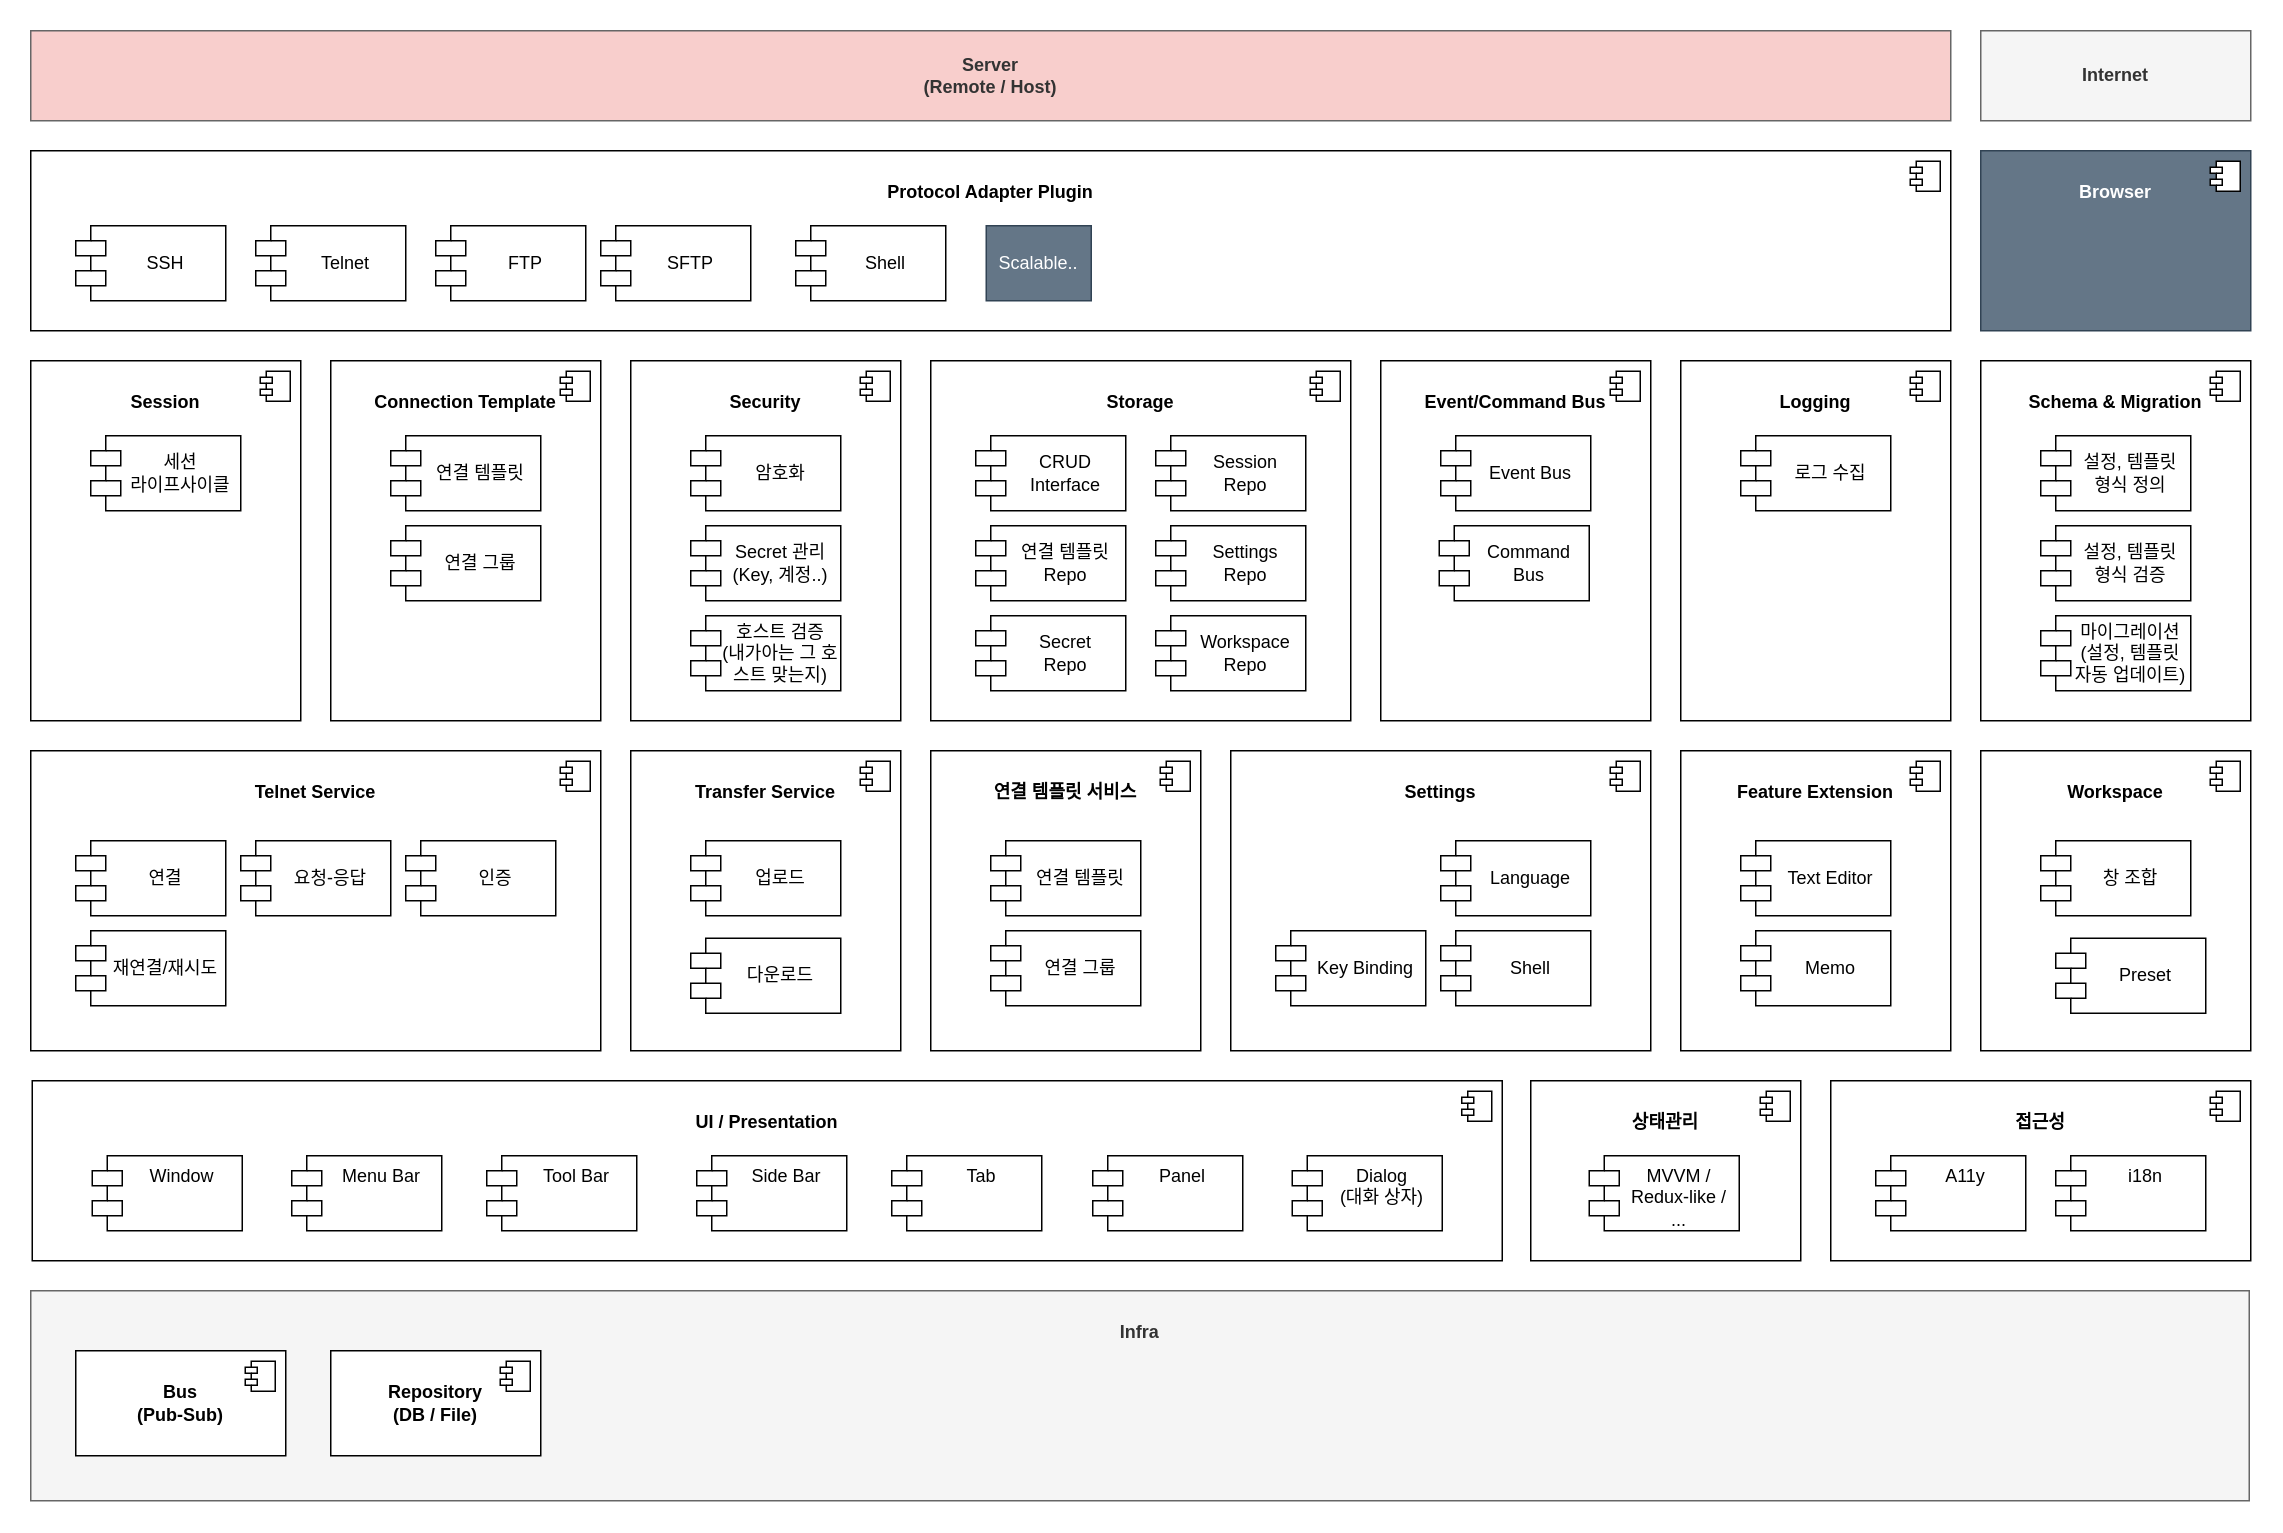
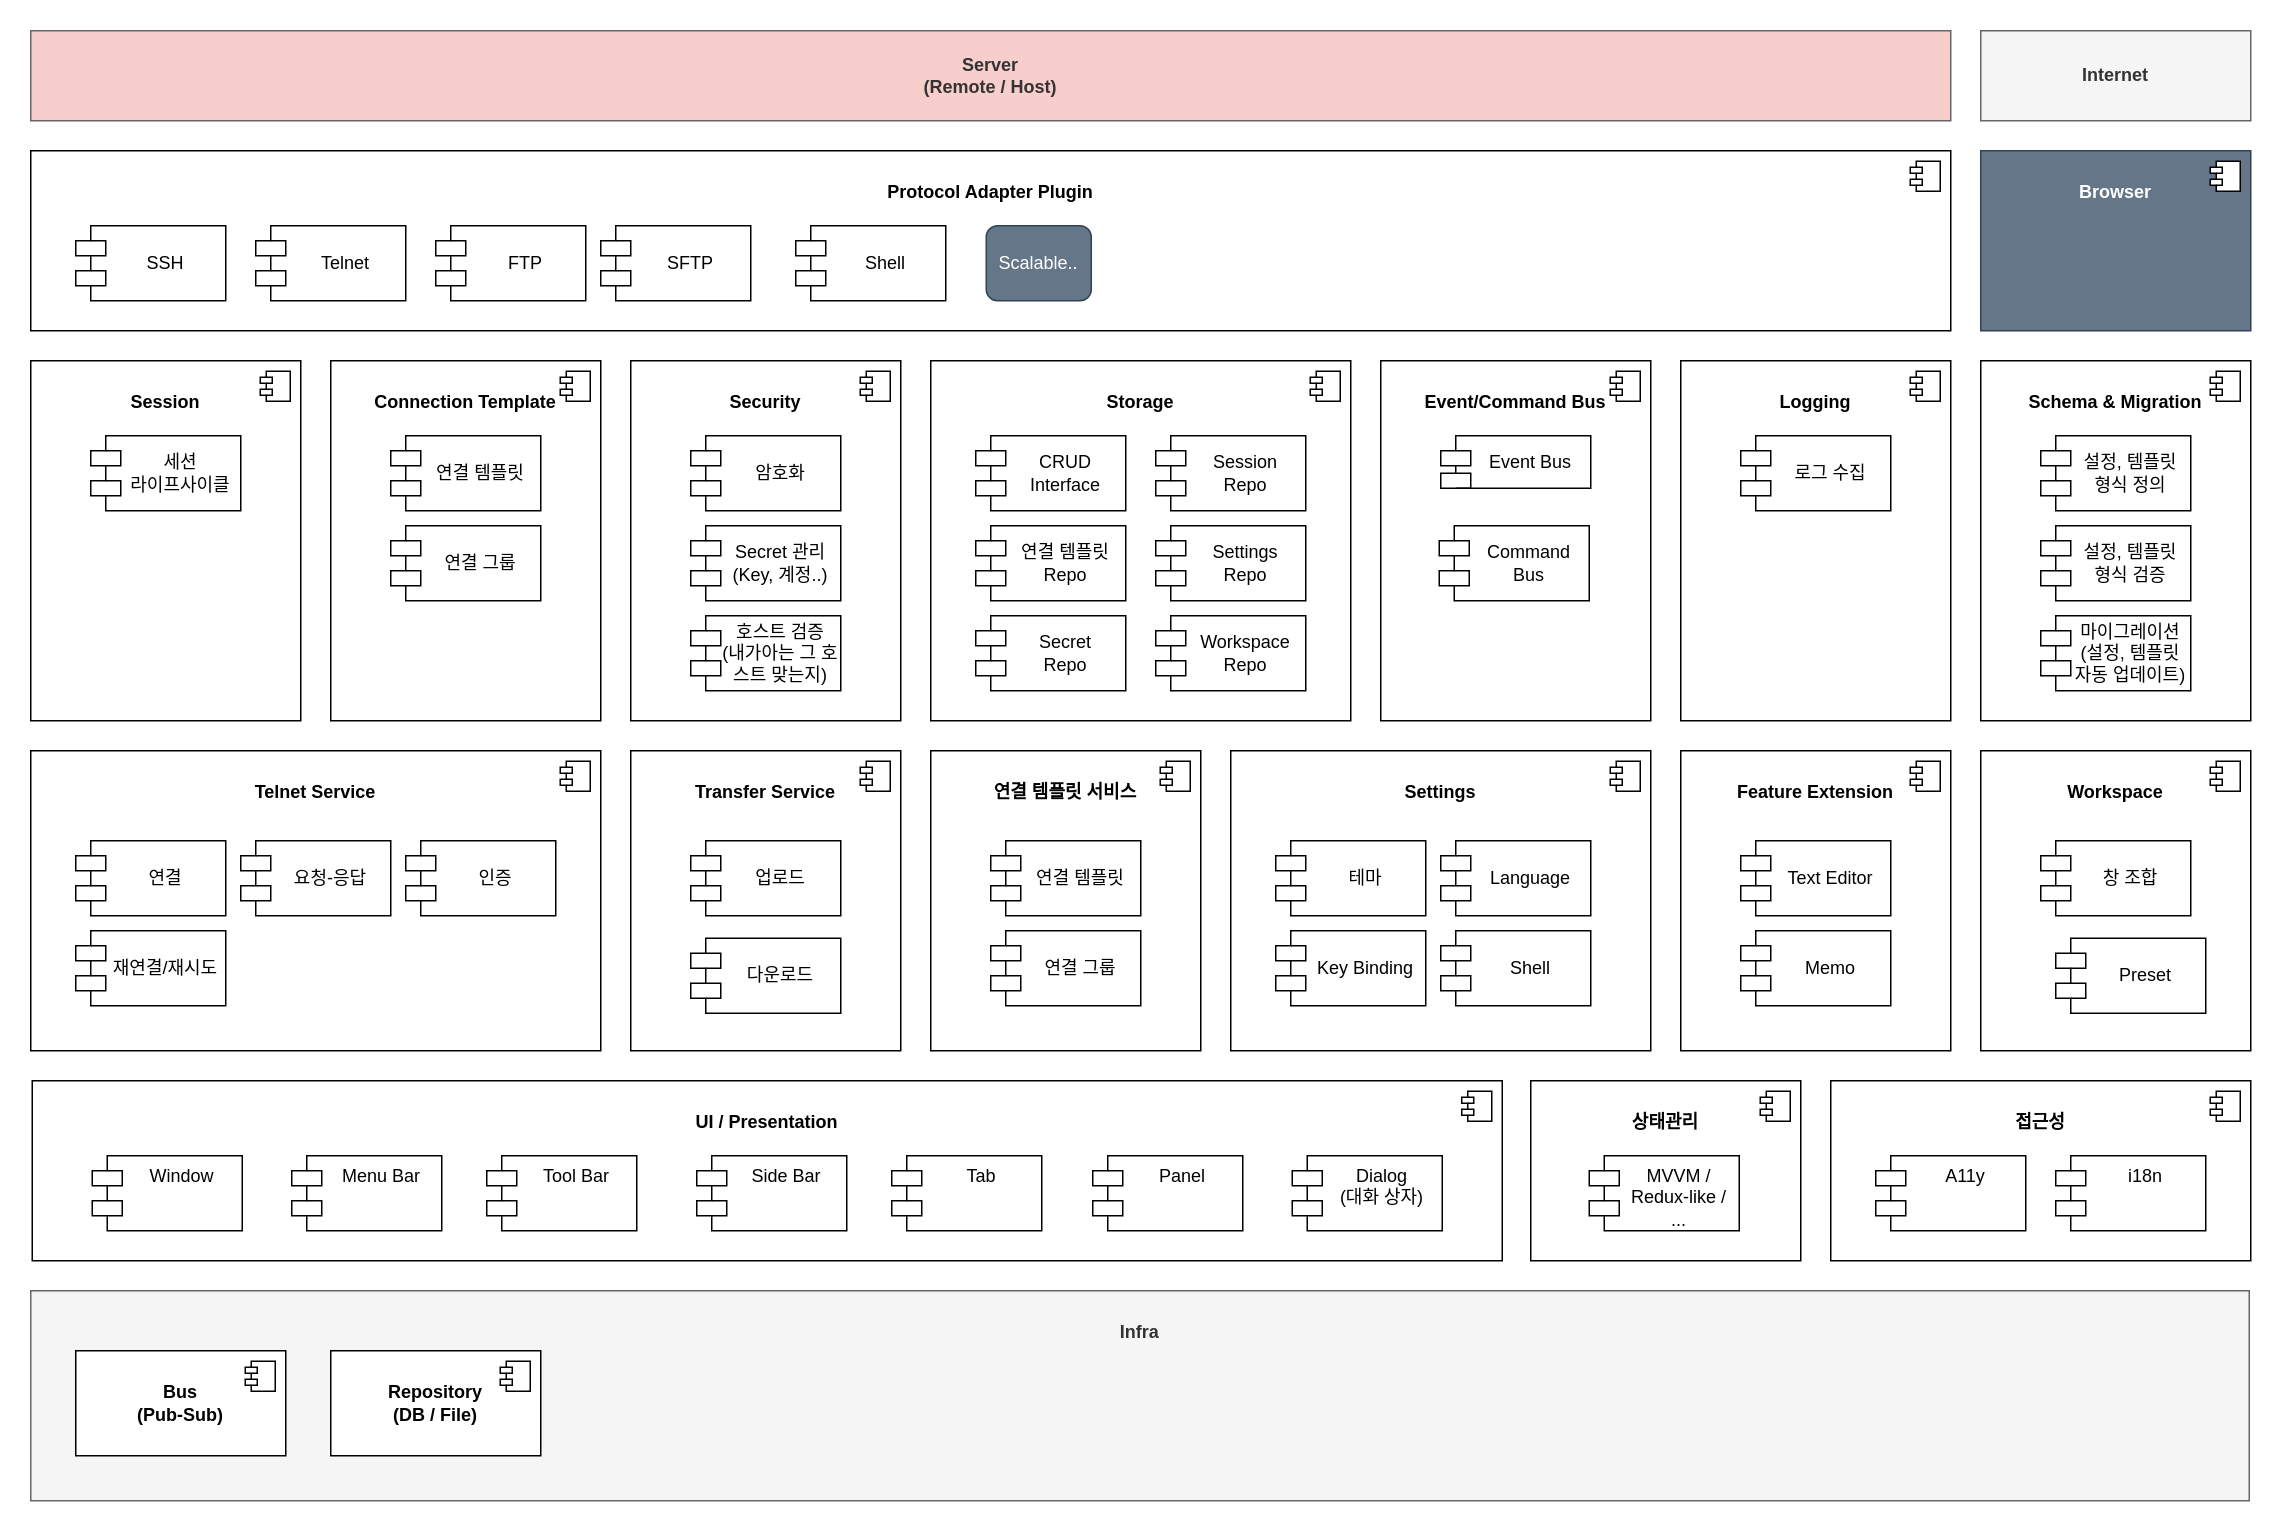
- <mxCell id="20" value="Scalable.." style="rounded=0;whiteSpace=wrap;html=1;fillColor=#647687;strokeColor=#314354;fontColor=#ffffff;" parent="1" vertex="1"><mxGeometry x="657" y="150" width="70" height="50" as="geometry" /></mxCell>
+ <mxCell id="20" value="Scalable.." style="whiteSpace=wrap;html=1;fillColor=#647687;strokeColor=#314354;fontColor=#ffffff;rounded=1;" parent="1" vertex="1"><mxGeometry x="657" y="150" width="70" height="50" as="geometry" /></mxCell>
- <mxCell id="62" value="Event Bus" style="shape=module;align=center;spacingLeft=20;align=center;verticalAlign=middle;whiteSpace=wrap;html=1;" vertex="1" parent="1"><mxGeometry x="960" y="290" width="100" height="50" as="geometry" /></mxCell>
+ <mxCell id="62" value="Event Bus" style="shape=module;align=center;spacingLeft=20;align=center;verticalAlign=middle;whiteSpace=wrap;html=1;" vertex="1" parent="1"><mxGeometry x="960" y="290" width="100" height="35" as="geometry" /></mxCell>
+ <mxCell id="37" value="&lt;div&gt;테마&lt;/div&gt;" style="shape=module;align=center;spacingLeft=20;align=center;verticalAlign=middle;whiteSpace=wrap;html=1;" parent="1" vertex="1"><mxGeometry x="850" y="560" width="100" height="50" as="geometry" /></mxCell>
